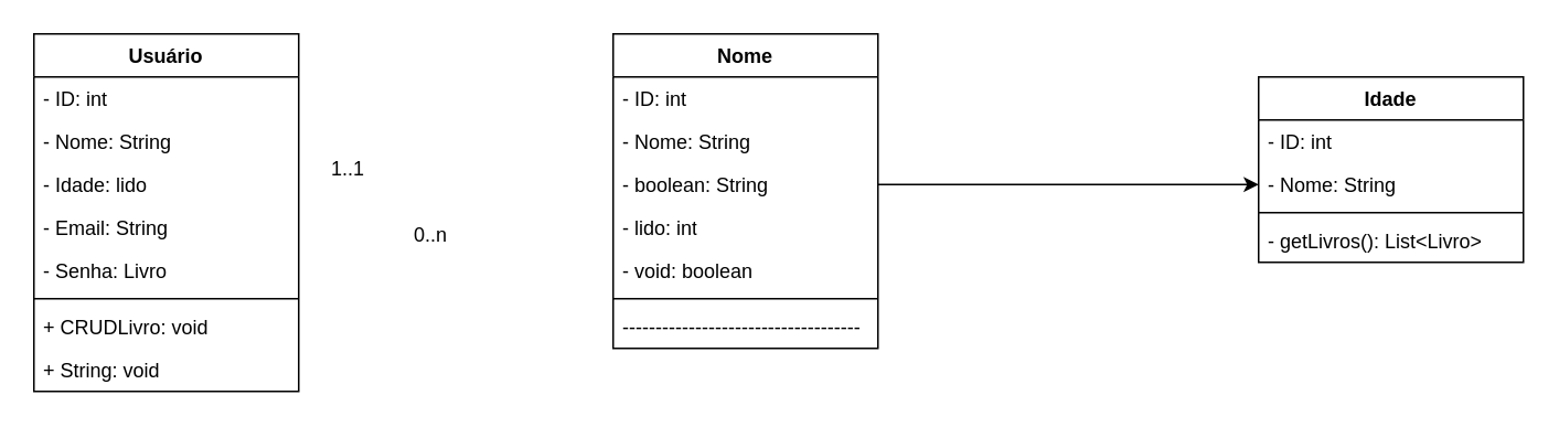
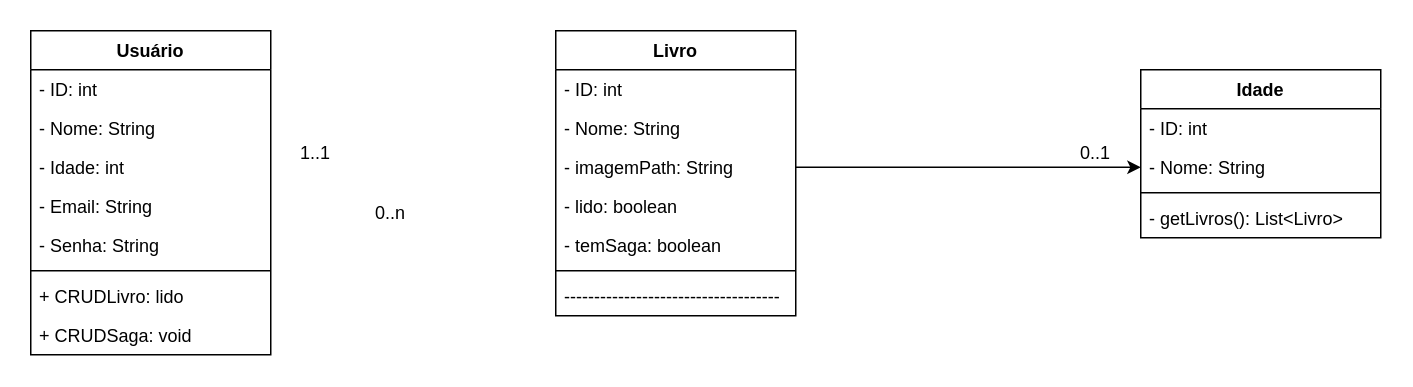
- <mxCell id="11" value="Nome" style="swimlane;fontStyle=1;align=center;verticalAlign=top;childLayout=stackLayout;horizontal=1;startSize=26;horizontalStack=0;resizeParent=1;resizeParentMax=0;resizeLast=0;collapsible=1;marginBottom=0;whiteSpace=wrap;html=1;" vertex="1" parent="1"><mxGeometry x="370" y="20" width="160" height="190" as="geometry" /></mxCell>
+ <mxCell id="11" value="Livro" style="swimlane;fontStyle=1;align=center;verticalAlign=top;childLayout=stackLayout;horizontal=1;startSize=26;horizontalStack=0;resizeParent=1;resizeParentMax=0;resizeLast=0;collapsible=1;marginBottom=0;whiteSpace=wrap;html=1;" vertex="1" parent="1"><mxGeometry x="370" y="20" width="160" height="190" as="geometry" /></mxCell>
+ <mxCell id="27" value="0..1" style="text;html=1;align=center;verticalAlign=middle;whiteSpace=wrap;rounded=0;" vertex="1" parent="1"><mxGeometry x="710" y="87" width="40" height="30" as="geometry" /></mxCell>
- <mxCell id="5" value="- Idade: lido" style="text;strokeColor=none;fillColor=none;align=left;verticalAlign=top;spacingLeft=4;spacingRight=4;overflow=hidden;rotatable=0;points=[[0,0.5],[1,0.5]];portConstraint=eastwest;whiteSpace=wrap;html=1;" vertex="1" parent="2"><mxGeometry y="78" width="160" height="26" as="geometry" /></mxCell>
+ <mxCell id="5" value="- Idade: int" style="text;strokeColor=none;fillColor=none;align=left;verticalAlign=top;spacingLeft=4;spacingRight=4;overflow=hidden;rotatable=0;points=[[0,0.5],[1,0.5]];portConstraint=eastwest;whiteSpace=wrap;html=1;" vertex="1" parent="2"><mxGeometry y="78" width="160" height="26" as="geometry" /></mxCell>
- <mxCell id="14" value="- boolean: String" style="text;strokeColor=none;fillColor=none;align=left;verticalAlign=top;spacingLeft=4;spacingRight=4;overflow=hidden;rotatable=0;points=[[0,0.5],[1,0.5]];portConstraint=eastwest;whiteSpace=wrap;html=1;" vertex="1" parent="11"><mxGeometry y="78" width="160" height="26" as="geometry" /></mxCell>
+ <mxCell id="14" value="- imagemPath: String" style="text;strokeColor=none;fillColor=none;align=left;verticalAlign=top;spacingLeft=4;spacingRight=4;overflow=hidden;rotatable=0;points=[[0,0.5],[1,0.5]];portConstraint=eastwest;whiteSpace=wrap;html=1;" vertex="1" parent="11"><mxGeometry y="78" width="160" height="26" as="geometry" /></mxCell>
- <mxCell id="15" value="- lido: int" style="text;strokeColor=none;fillColor=none;align=left;verticalAlign=top;spacingLeft=4;spacingRight=4;overflow=hidden;rotatable=0;points=[[0,0.5],[1,0.5]];portConstraint=eastwest;whiteSpace=wrap;html=1;" vertex="1" parent="11"><mxGeometry y="104" width="160" height="26" as="geometry" /></mxCell>
+ <mxCell id="15" value="- lido: boolean" style="text;strokeColor=none;fillColor=none;align=left;verticalAlign=top;spacingLeft=4;spacingRight=4;overflow=hidden;rotatable=0;points=[[0,0.5],[1,0.5]];portConstraint=eastwest;whiteSpace=wrap;html=1;" vertex="1" parent="11"><mxGeometry y="104" width="160" height="26" as="geometry" /></mxCell>
- <mxCell id="7" value="- Senha: Livro" style="text;strokeColor=none;fillColor=none;align=left;verticalAlign=top;spacingLeft=4;spacingRight=4;overflow=hidden;rotatable=0;points=[[0,0.5],[1,0.5]];portConstraint=eastwest;whiteSpace=wrap;html=1;" vertex="1" parent="2"><mxGeometry y="130" width="160" height="26" as="geometry" /></mxCell>
+ <mxCell id="7" value="- Senha: String" style="text;strokeColor=none;fillColor=none;align=left;verticalAlign=top;spacingLeft=4;spacingRight=4;overflow=hidden;rotatable=0;points=[[0,0.5],[1,0.5]];portConstraint=eastwest;whiteSpace=wrap;html=1;" vertex="1" parent="2"><mxGeometry y="130" width="160" height="26" as="geometry" /></mxCell>
- <mxCell id="16" value="- void: boolean" style="text;strokeColor=none;fillColor=none;align=left;verticalAlign=top;spacingLeft=4;spacingRight=4;overflow=hidden;rotatable=0;points=[[0,0.5],[1,0.5]];portConstraint=eastwest;whiteSpace=wrap;html=1;" vertex="1" parent="11"><mxGeometry y="130" width="160" height="26" as="geometry" /></mxCell>
+ <mxCell id="16" value="- temSaga: boolean" style="text;strokeColor=none;fillColor=none;align=left;verticalAlign=top;spacingLeft=4;spacingRight=4;overflow=hidden;rotatable=0;points=[[0,0.5],[1,0.5]];portConstraint=eastwest;whiteSpace=wrap;html=1;" vertex="1" parent="11"><mxGeometry y="130" width="160" height="26" as="geometry" /></mxCell>
- <mxCell id="9" value="+ CRUDLivro: void" style="text;strokeColor=none;fillColor=none;align=left;verticalAlign=top;spacingLeft=4;spacingRight=4;overflow=hidden;rotatable=0;points=[[0,0.5],[1,0.5]];portConstraint=eastwest;whiteSpace=wrap;html=1;" vertex="1" parent="2"><mxGeometry y="164" width="160" height="26" as="geometry" /></mxCell>
+ <mxCell id="9" value="+ CRUDLivro: lido" style="text;strokeColor=none;fillColor=none;align=left;verticalAlign=top;spacingLeft=4;spacingRight=4;overflow=hidden;rotatable=0;points=[[0,0.5],[1,0.5]];portConstraint=eastwest;whiteSpace=wrap;html=1;" vertex="1" parent="2"><mxGeometry y="164" width="160" height="26" as="geometry" /></mxCell>
- <mxCell id="10" value="+ String: void" style="text;strokeColor=none;fillColor=none;align=left;verticalAlign=top;spacingLeft=4;spacingRight=4;overflow=hidden;rotatable=0;points=[[0,0.5],[1,0.5]];portConstraint=eastwest;whiteSpace=wrap;html=1;" vertex="1" parent="2"><mxGeometry y="190" width="160" height="26" as="geometry" /></mxCell>
+ <mxCell id="10" value="+ CRUDSaga: void" style="text;strokeColor=none;fillColor=none;align=left;verticalAlign=top;spacingLeft=4;spacingRight=4;overflow=hidden;rotatable=0;points=[[0,0.5],[1,0.5]];portConstraint=eastwest;whiteSpace=wrap;html=1;" vertex="1" parent="2"><mxGeometry y="190" width="160" height="26" as="geometry" /></mxCell>
